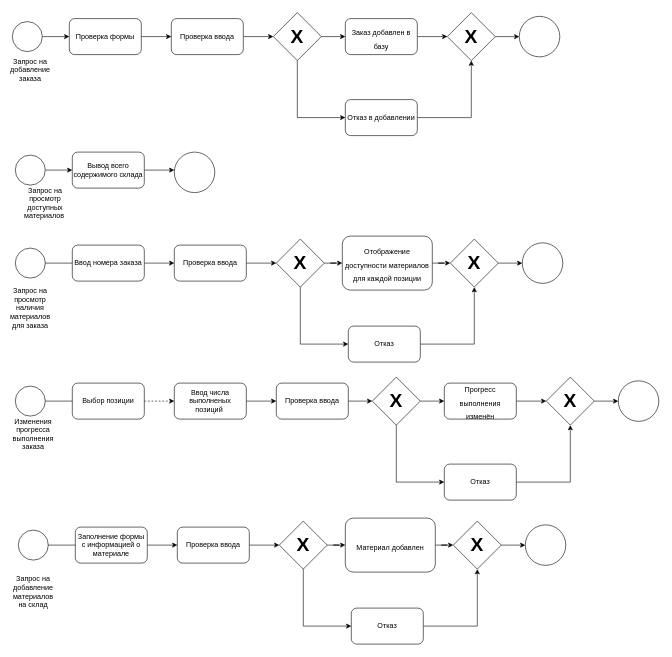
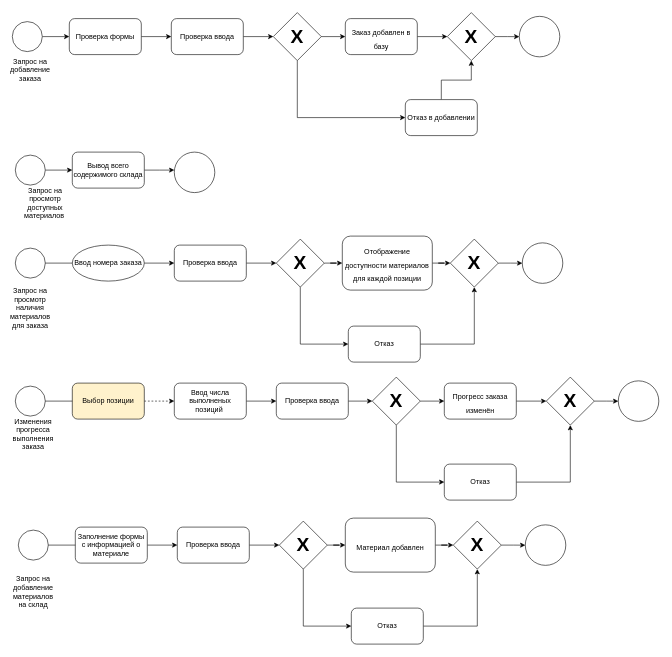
- <mxCell id="12" value="Отказ в добавлении" style="rounded=1;whiteSpace=wrap;html=1;fontSize=12;" vertex="1" parent="1"><mxGeometry x="575" y="165.5" width="120" height="60" as="geometry" /></mxCell>
+ <mxCell id="12" value="Отказ в добавлении" style="rounded=1;whiteSpace=wrap;html=1;fontSize=12;" vertex="1" parent="1"><mxGeometry x="675" y="165.5" width="120" height="60" as="geometry" /></mxCell>
- <mxCell id="40" value="Ввод номера заказа" style="rounded=1;whiteSpace=wrap;html=1;" vertex="1" parent="1"><mxGeometry x="120" y="408" width="120" height="60" as="geometry" /></mxCell>
+ <mxCell id="40" value="Ввод номера заказа" style="ellipse;whiteSpace=wrap;html=1;" vertex="1" parent="1"><mxGeometry x="120" y="408" width="120" height="60" as="geometry" /></mxCell>
- <mxCell id="57" value="Выбор позиции" style="rounded=1;whiteSpace=wrap;html=1;" vertex="1" parent="1"><mxGeometry x="120" y="638" width="120" height="60" as="geometry" /></mxCell>
+ <mxCell id="57" value="Выбор позиции" style="rounded=1;whiteSpace=wrap;html=1;fillColor=#fff2cc;" vertex="1" parent="1"><mxGeometry x="120" y="638" width="120" height="60" as="geometry" /></mxCell>
- <mxCell id="48" value="&lt;p style=&quot;line-height: 50%;&quot;&gt;&lt;span style=&quot;font-size: 12px;&quot;&gt;Прогресс выполнения изменён&lt;/span&gt;&lt;/p&gt;" style="rounded=1;whiteSpace=wrap;html=1;fontSize=32;" vertex="1" parent="1"><mxGeometry x="740" y="638" width="120" height="60" as="geometry" /></mxCell>
+ <mxCell id="48" value="&lt;p style=&quot;line-height: 50%;&quot;&gt;&lt;span style=&quot;font-size: 12px;&quot;&gt;Прогресс заказа изменён&lt;/span&gt;&lt;/p&gt;" style="rounded=1;whiteSpace=wrap;html=1;fontSize=32;" vertex="1" parent="1"><mxGeometry x="740" y="638" width="120" height="60" as="geometry" /></mxCell>
